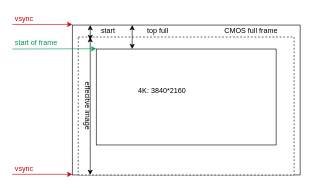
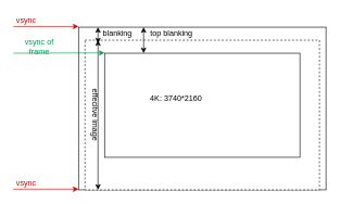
- <mxCell id="9" value="start" style="text;html=1;strokeColor=none;fillColor=none;align=center;verticalAlign=middle;whiteSpace=wrap;rounded=0;" parent="1" vertex="1"><mxGeometry x="160" y="41" width="40" height="20" as="geometry" /></mxCell>
+ <mxCell id="9" value="blanking" style="text;html=1;strokeColor=none;fillColor=none;align=center;verticalAlign=middle;whiteSpace=wrap;rounded=0;" parent="1" vertex="1"><mxGeometry x="160" y="41" width="40" height="20" as="geometry" /></mxCell>
- <mxCell id="18" value="top full" style="text;html=1;strokeColor=none;fillColor=none;align=center;verticalAlign=middle;whiteSpace=wrap;rounded=0;" vertex="1" parent="1"><mxGeometry x="213" y="41" width="100" height="20" as="geometry" /></mxCell>
+ <mxCell id="18" value="top blanking" style="text;html=1;strokeColor=none;fillColor=none;align=center;verticalAlign=middle;whiteSpace=wrap;rounded=0;" vertex="1" parent="1"><mxGeometry x="213" y="41" width="100" height="20" as="geometry" /></mxCell>
- <mxCell id="4" value="CMOS full frame&amp;nbsp;" style="text;html=1;strokeColor=none;fillColor=none;align=center;verticalAlign=middle;whiteSpace=wrap;rounded=0;" parent="1" vertex="1"><mxGeometry x="340" y="41" width="160" height="20" as="geometry" /></mxCell>
- <mxCell id="16" value="start of frame" style="text;html=1;strokeColor=none;fillColor=none;align=center;verticalAlign=middle;whiteSpace=wrap;rounded=0;fontColor=#00994D;" parent="1" vertex="1"><mxGeometry x="20" y="61" width="80" height="20" as="geometry" /></mxCell>
+ <mxCell id="16" value="vsync of frame" style="text;html=1;strokeColor=none;fillColor=none;align=center;verticalAlign=middle;whiteSpace=wrap;rounded=0;fontColor=#00994D;" parent="1" vertex="1"><mxGeometry x="20" y="61" width="80" height="20" as="geometry" /></mxCell>
- <mxCell id="10" value="4K: 3840*2160" style="text;html=1;strokeColor=none;fillColor=none;align=center;verticalAlign=middle;whiteSpace=wrap;rounded=0;" parent="1" vertex="1"><mxGeometry x="210" y="141" width="120" height="20" as="geometry" /></mxCell>
+ <mxCell id="10" value="4K: 3740*2160" style="text;html=1;strokeColor=none;fillColor=none;align=center;verticalAlign=middle;whiteSpace=wrap;rounded=0;" parent="1" vertex="1"><mxGeometry x="210" y="141" width="120" height="20" as="geometry" /></mxCell>
